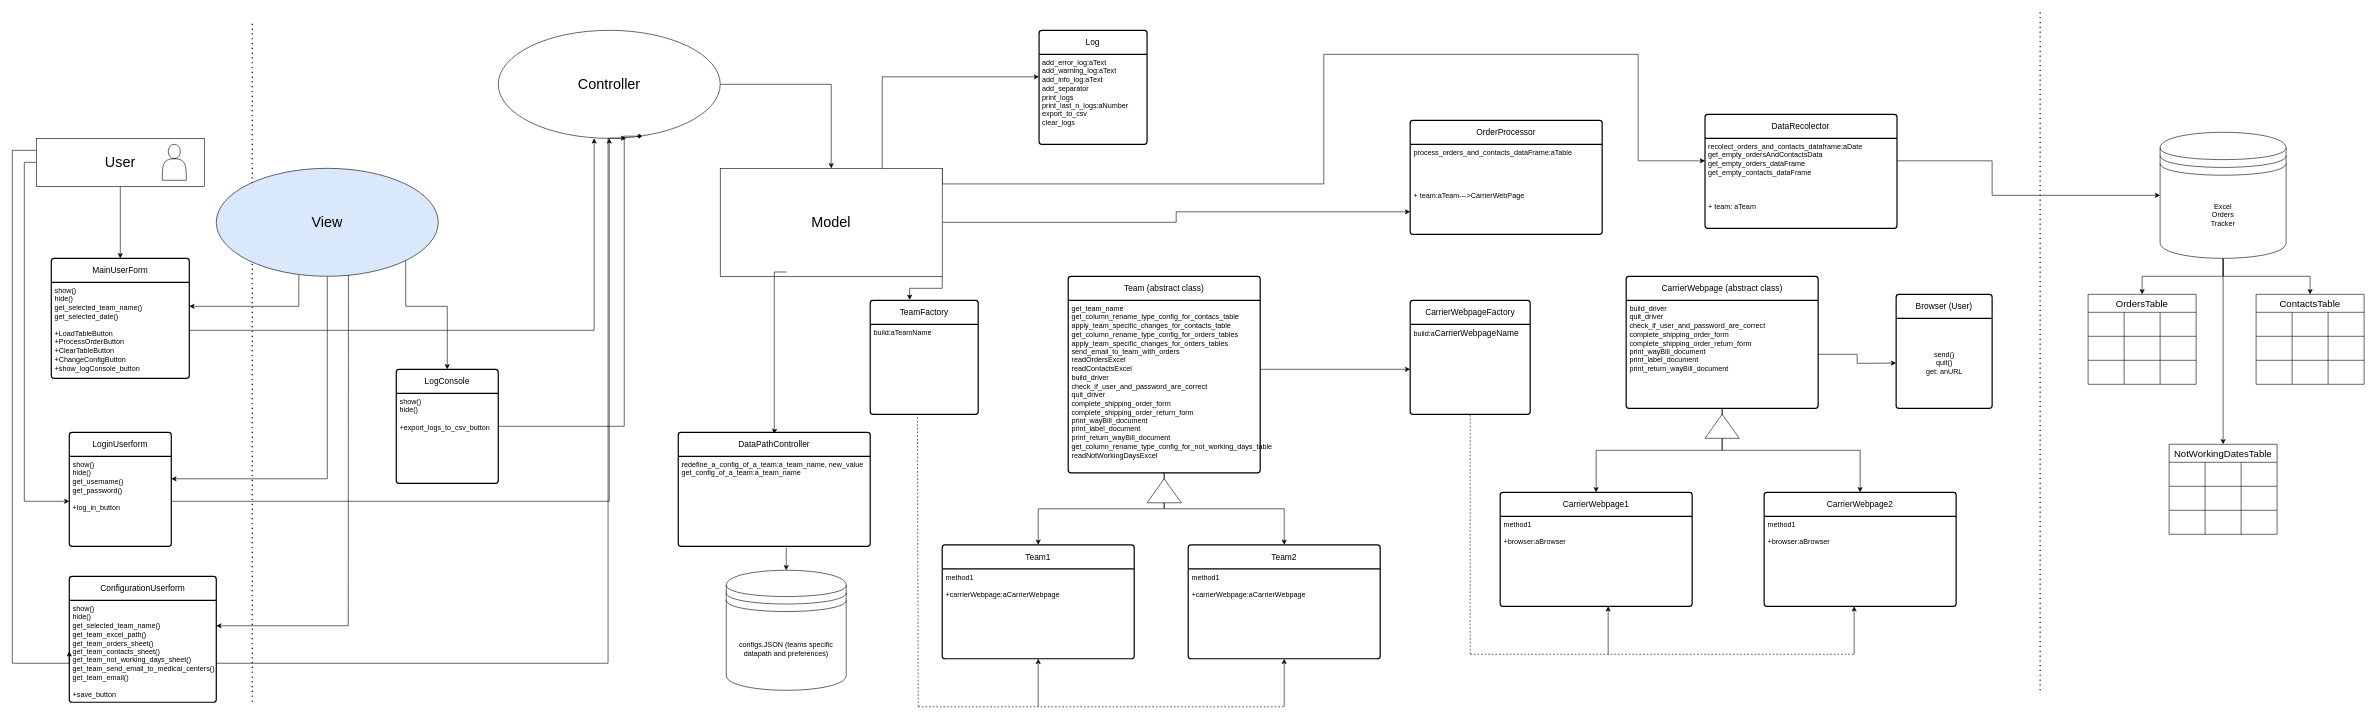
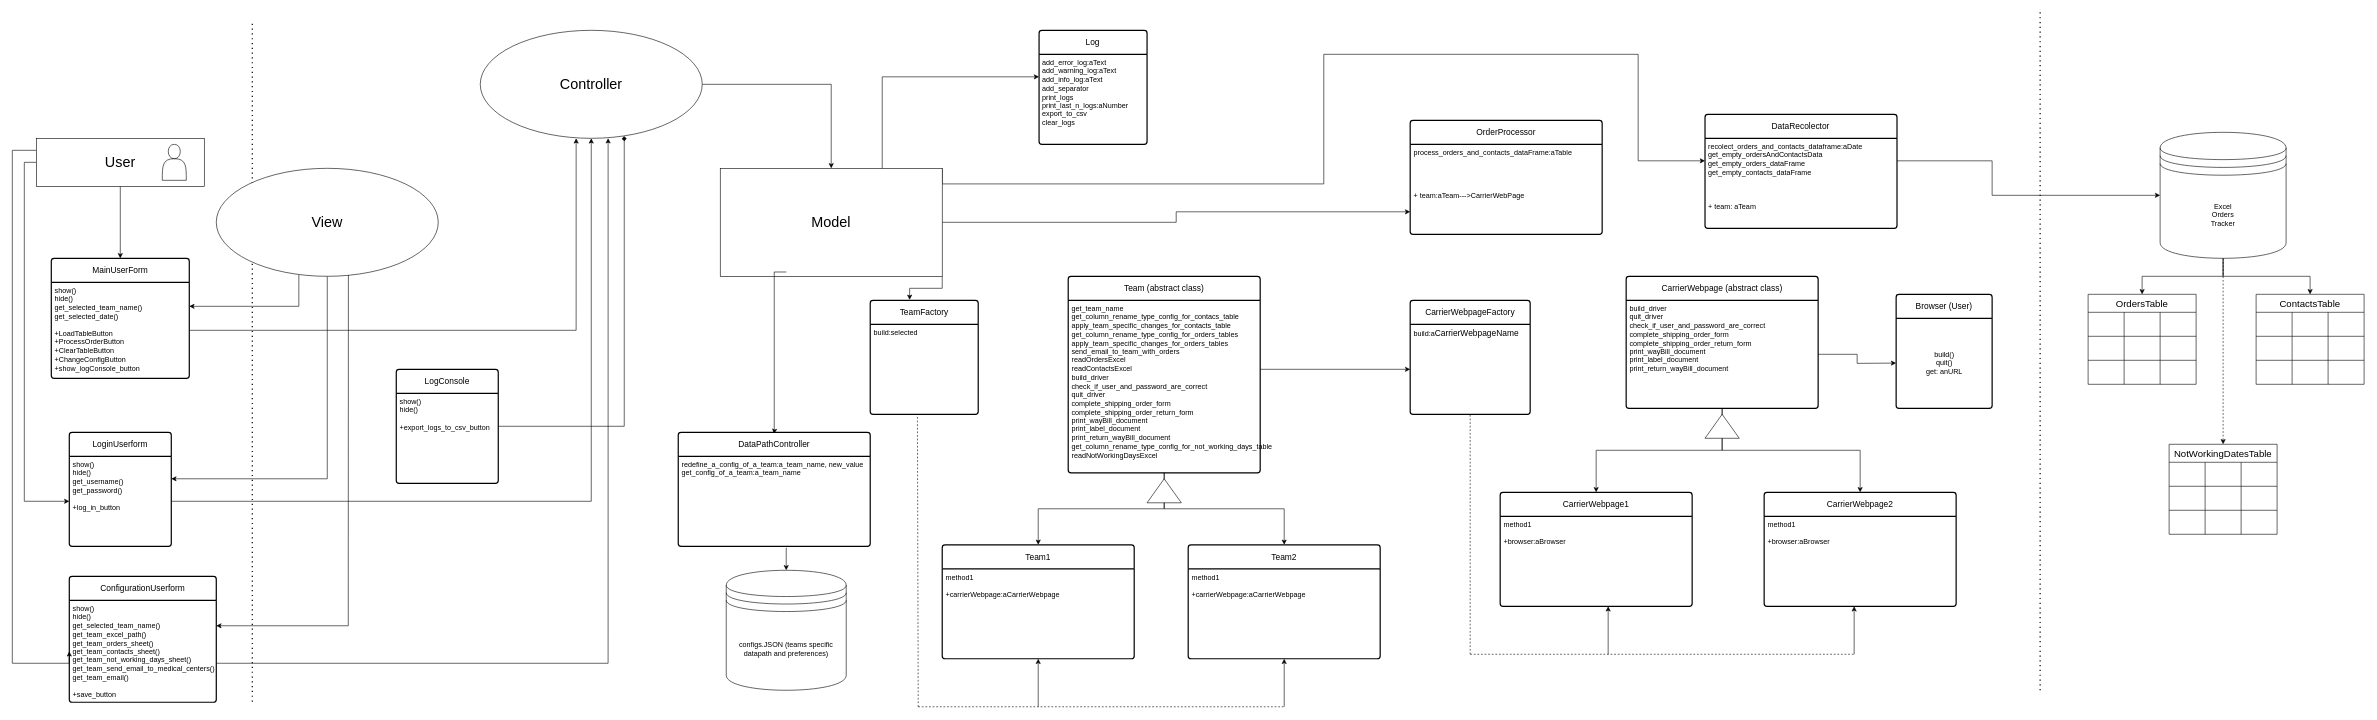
- <mxCell id="3" value="&lt;font style=&quot;font-size: 24px;&quot;&gt;Controller&lt;/font&gt;" style="ellipse;whiteSpace=wrap;html=1;labelBackgroundColor=none;" parent="1" vertex="1"><mxGeometry x="830" y="50" width="370" height="180" as="geometry" /></mxCell>
+ <mxCell id="3" value="&lt;font style=&quot;font-size: 24px;&quot;&gt;Controller&lt;/font&gt;" style="ellipse;whiteSpace=wrap;html=1;labelBackgroundColor=none;" parent="1" vertex="1"><mxGeometry x="800" y="50" width="370" height="180" as="geometry" /></mxCell>
- <mxCell id="98" value="&lt;font style=&quot;font-size: 24px;&quot;&gt;View&lt;/font&gt;" style="ellipse;whiteSpace=wrap;html=1;labelBackgroundColor=none;fillColor=#dae8fc;" parent="1" vertex="1"><mxGeometry x="360" y="280" width="370" height="180" as="geometry" /></mxCell>
+ <mxCell id="98" value="&lt;font style=&quot;font-size: 24px;&quot;&gt;View&lt;/font&gt;" style="ellipse;whiteSpace=wrap;html=1;labelBackgroundColor=none;" parent="1" vertex="1"><mxGeometry x="360" y="280" width="370" height="180" as="geometry" /></mxCell>
- <mxCell id="97" style="edgeStyle=orthogonalEdgeStyle;rounded=0;orthogonalLoop=1;jettySize=auto;html=1;exitX=1;exitY=1;exitDx=0;exitDy=0;entryX=0.5;entryY=0;entryDx=0;entryDy=0;" edge="1" parent="1" source="98" target="120"><mxGeometry relative="1" as="geometry"><Array as="points"><mxPoint x="676" y="510" /><mxPoint x="745" y="510" /></Array></mxGeometry></mxCell>
- <mxCell id="33" value="&lt;div style=&quot;text-align: center;&quot;&gt;&lt;span style=&quot;background-color: initial; text-wrap: wrap;&quot;&gt;build:aTeamName&lt;/span&gt;&lt;/div&gt;" style="align=left;strokeColor=none;fillColor=none;spacingLeft=4;fontSize=12;verticalAlign=top;resizable=0;rotatable=0;part=1;html=1;labelBackgroundColor=none;" parent="32" vertex="1"><mxGeometry y="40" width="180" height="150" as="geometry" /></mxCell>
+ <mxCell id="33" value="&lt;div style=&quot;text-align: center;&quot;&gt;&lt;span style=&quot;background-color: initial; text-wrap: wrap;&quot;&gt;build:selected&lt;/span&gt;&lt;/div&gt;" style="align=left;strokeColor=none;fillColor=none;spacingLeft=4;fontSize=12;verticalAlign=top;resizable=0;rotatable=0;part=1;html=1;labelBackgroundColor=none;" parent="32" vertex="1"><mxGeometry y="40" width="180" height="150" as="geometry" /></mxCell>
- <mxCell id="55" style="edgeStyle=orthogonalEdgeStyle;rounded=0;orthogonalLoop=1;jettySize=auto;html=1;exitX=0.5;exitY=1;exitDx=0;exitDy=0;entryX=0.5;entryY=0;entryDx=0;entryDy=0;" edge="1" parent="1" source="56" target="102"><mxGeometry relative="1" as="geometry"><mxPoint x="3705.118" y="710" as="targetPoint" /></mxGeometry></mxCell>
+ <mxCell id="55" style="edgeStyle=orthogonalEdgeStyle;rounded=0;orthogonalLoop=1;jettySize=auto;html=1;exitX=0.5;exitY=1;exitDx=0;exitDy=0;entryX=0.5;entryY=0;entryDx=0;entryDy=0;dashed=1;" edge="1" parent="1" source="56" target="102"><mxGeometry relative="1" as="geometry"><mxPoint x="3705.118" y="710" as="targetPoint" /></mxGeometry></mxCell>
- <mxCell id="27" value="send()&lt;div&gt;quit()&lt;/div&gt;&lt;div&gt;get: anURL&lt;/div&gt;" style="text;html=1;align=center;verticalAlign=middle;resizable=0;points=[];autosize=1;strokeColor=none;fillColor=none;" vertex="1" parent="26"><mxGeometry y="40" width="160" height="150" as="geometry" /></mxCell>
+ <mxCell id="27" value="build()&lt;div&gt;quit()&lt;/div&gt;&lt;div&gt;get: anURL&lt;/div&gt;" style="text;html=1;align=center;verticalAlign=middle;resizable=0;points=[];autosize=1;strokeColor=none;fillColor=none;" vertex="1" parent="26"><mxGeometry y="40" width="160" height="150" as="geometry" /></mxCell>
